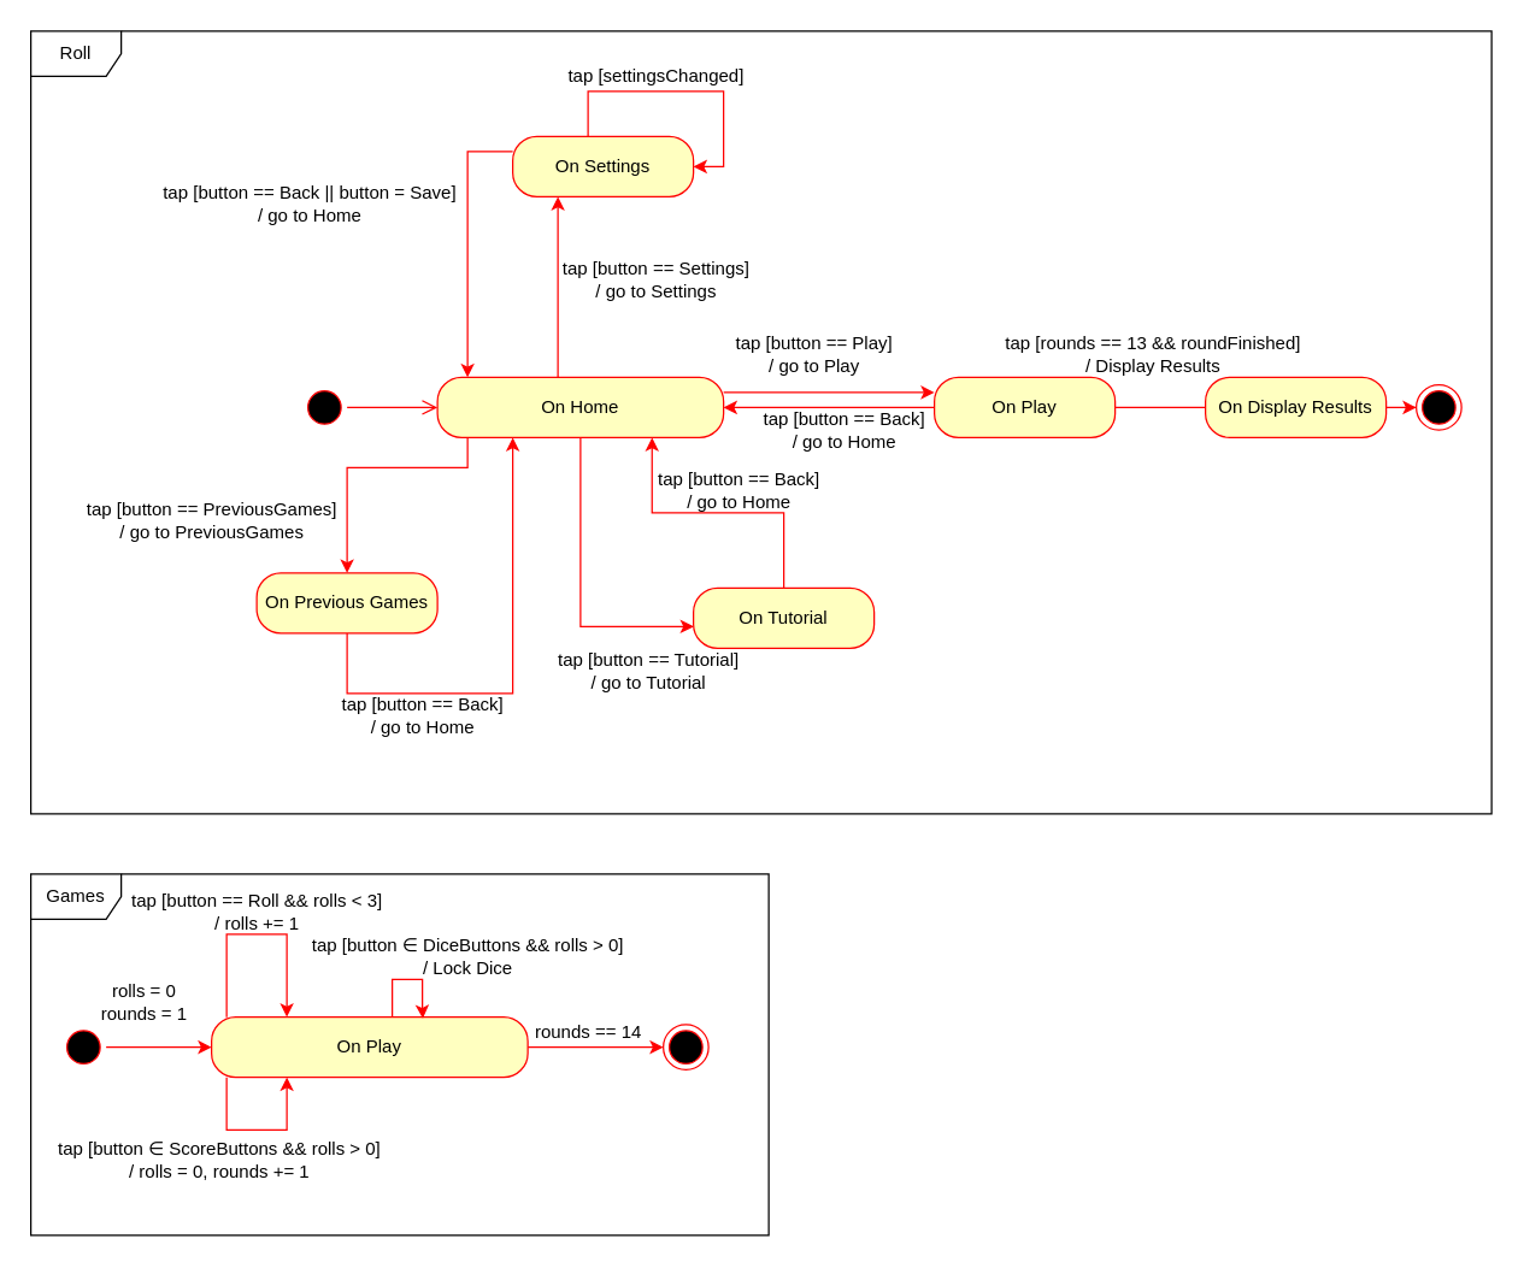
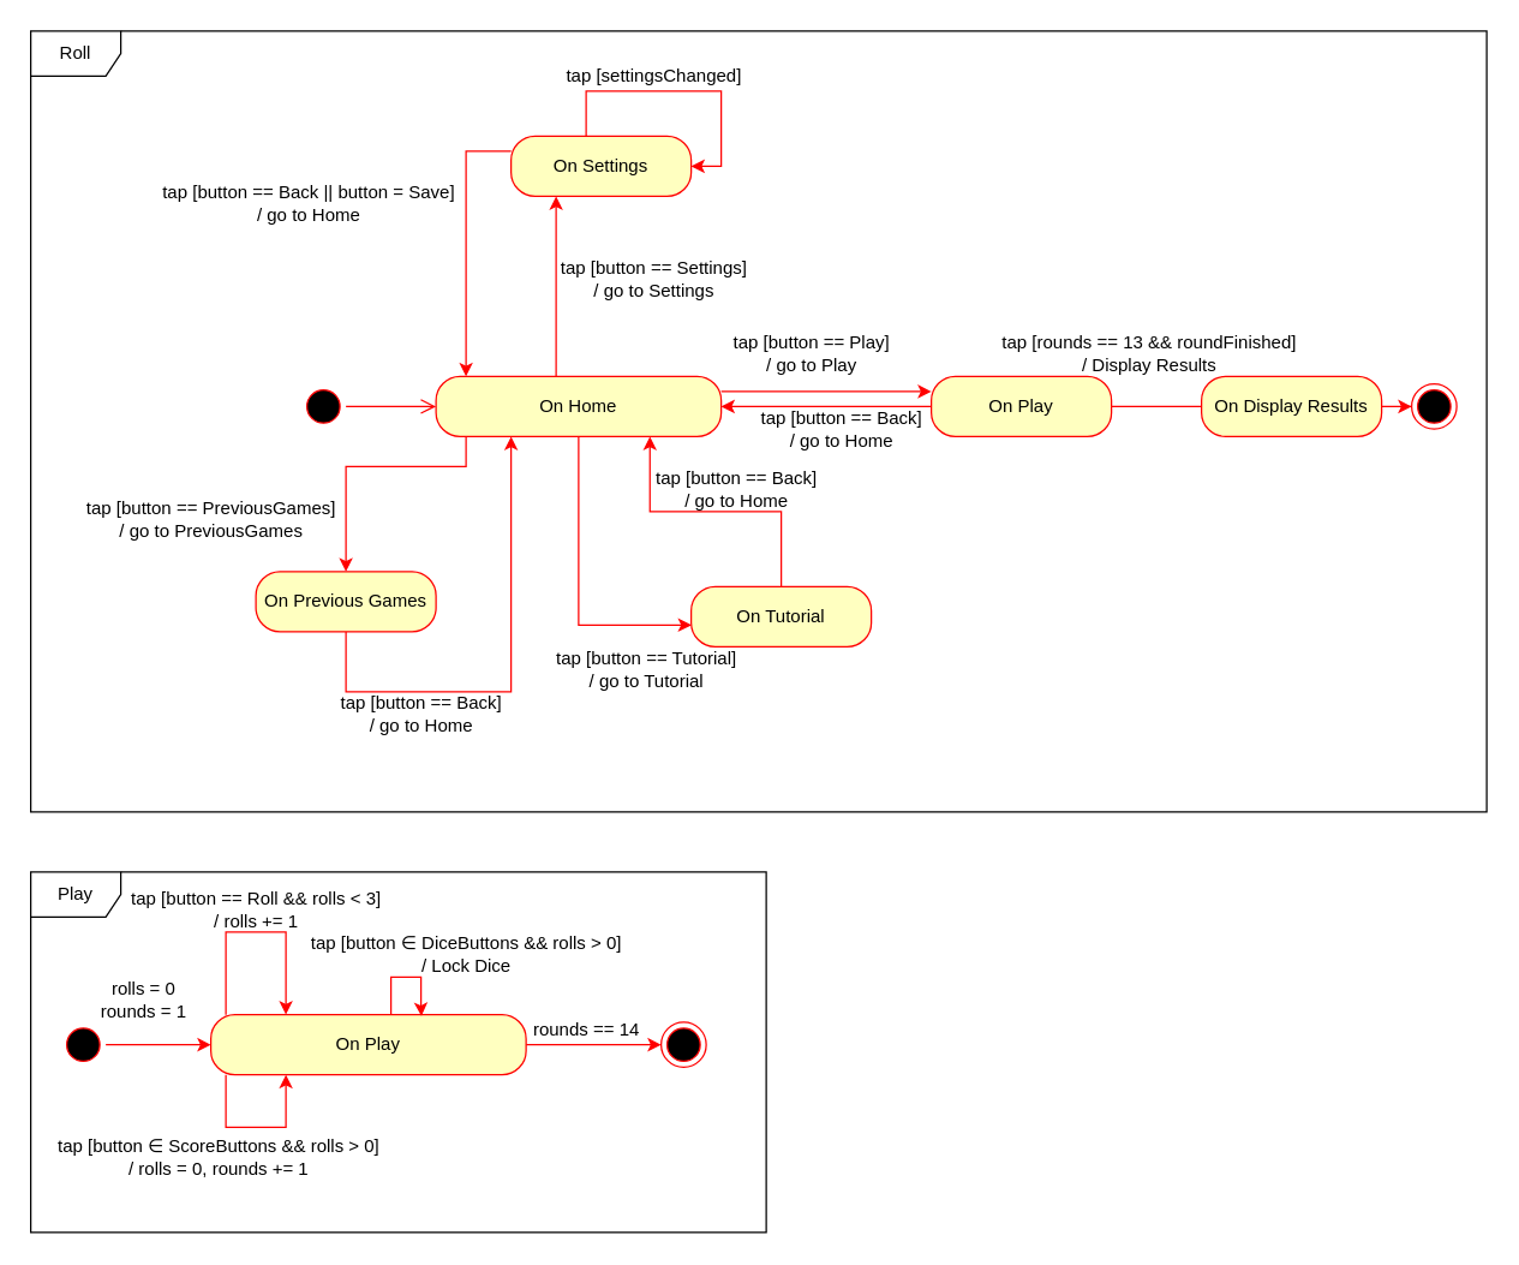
- <mxCell id="46" value="Games" style="shape=umlFrame;whiteSpace=wrap;html=1;" vertex="1" parent="1"><mxGeometry x="20" y="580" width="490" height="240" as="geometry" /></mxCell>
+ <mxCell id="46" value="Play" style="shape=umlFrame;whiteSpace=wrap;html=1;" vertex="1" parent="1"><mxGeometry x="20" y="580" width="490" height="240" as="geometry" /></mxCell>
